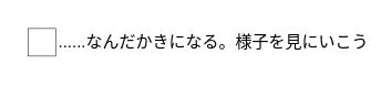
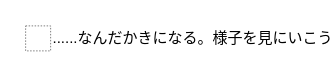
- <mxCell id="2" value="&lt;div&gt;......なんだかきになる。様子を見にいこう&lt;br&gt;&lt;/div&gt;" style="html=1;fillColor=none;strokeColor=default;verticalAlign=middle;resizable=0;rotatable=0;align=left;labelPosition=right;verticalLabelPosition=middle;strokeWidth=0.4;" vertex="1" parent="1"><mxGeometry width="20" height="20" as="geometry" x="20" y="20" /></mxCell>
+ <mxCell id="2" value="&lt;div&gt;......なんだかきになる。様子を見にいこう&lt;br&gt;&lt;/div&gt;" style="html=1;fillColor=none;strokeColor=default;verticalAlign=middle;resizable=0;rotatable=0;align=left;labelPosition=right;verticalLabelPosition=middle;strokeWidth=0.4;dashed=1;" vertex="1" parent="1"><mxGeometry width="20" height="20" as="geometry" x="20" y="20" /></mxCell>
